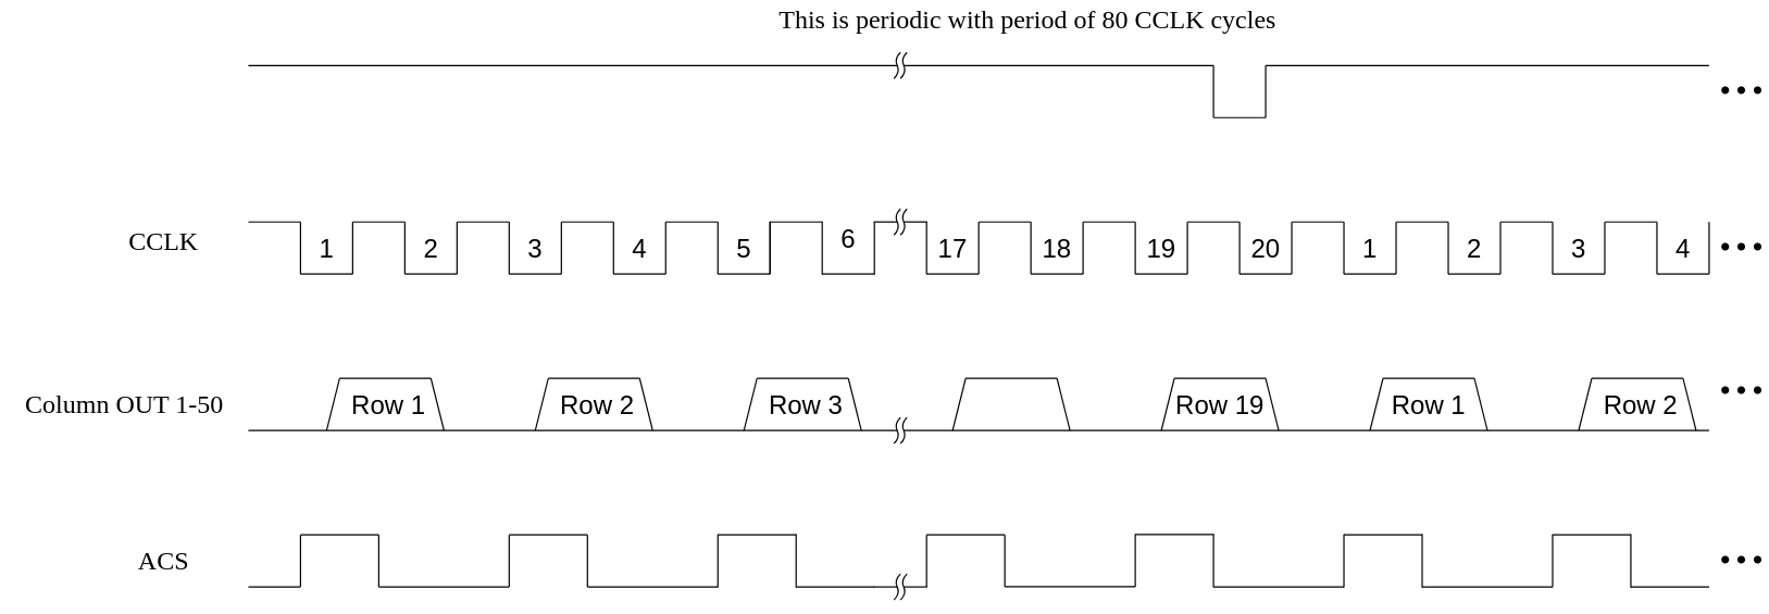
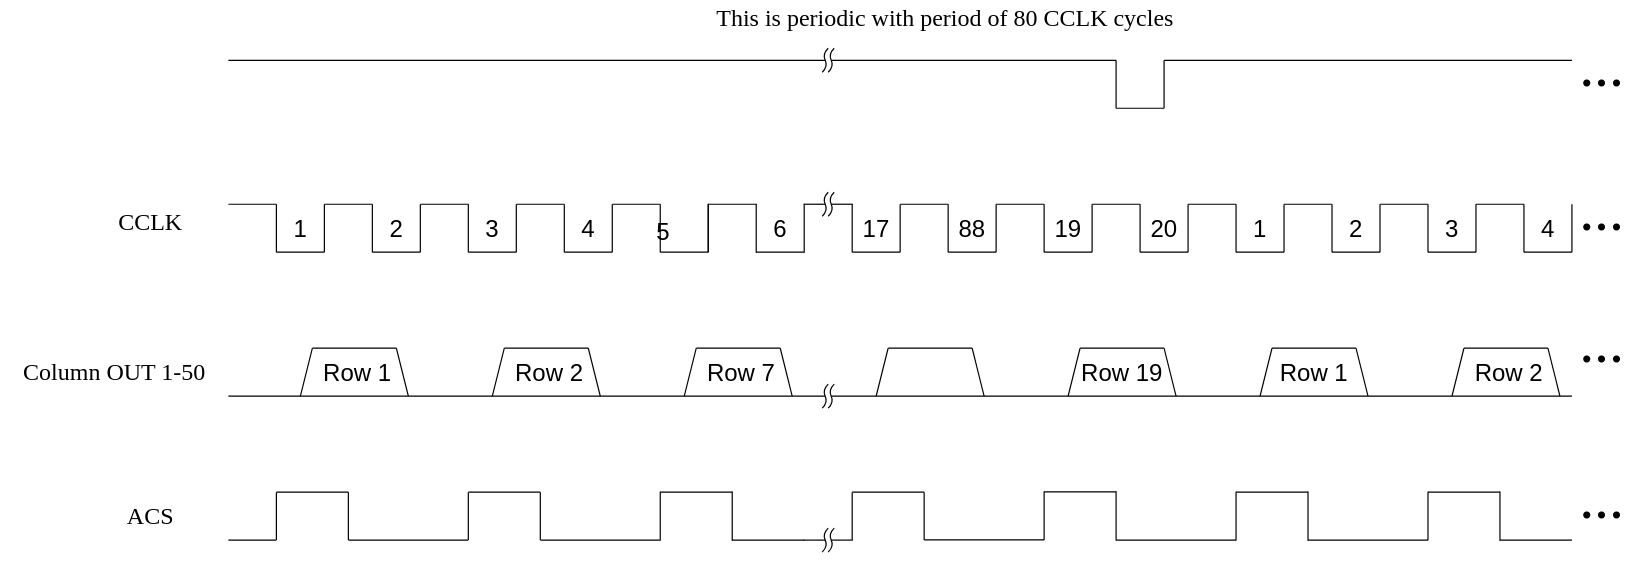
- <mxCell id="63" value="6" style="text;html=1;strokeColor=none;fillColor=none;align=center;verticalAlign=middle;whiteSpace=wrap;rounded=0;fontSize=40;connectable=0;allowArrows=0;strokeWidth=2;" vertex="1" parent="1"><mxGeometry x="1280" y="355" width="40" height="20" as="geometry" /></mxCell>
+ <mxCell id="63" value="6" style="text;html=1;strokeColor=none;fillColor=none;align=center;verticalAlign=middle;whiteSpace=wrap;rounded=0;fontSize=40;connectable=0;allowArrows=0;strokeWidth=2;" vertex="1" parent="1"><mxGeometry x="1280" y="370" width="40" height="20" as="geometry" /></mxCell>
- <mxCell id="62" value="5" style="text;html=1;strokeColor=none;fillColor=none;align=center;verticalAlign=middle;whiteSpace=wrap;rounded=0;fontSize=40;connectable=0;allowArrows=0;strokeWidth=2;" vertex="1" parent="1"><mxGeometry x="1120" y="370" width="40" height="20" as="geometry" /></mxCell>
+ <mxCell id="62" value="5" style="text;html=1;strokeColor=none;fillColor=none;align=center;verticalAlign=middle;whiteSpace=wrap;rounded=0;fontSize=40;connectable=0;allowArrows=0;strokeWidth=2;" vertex="1" parent="1"><mxGeometry x="1085" y="375" width="40" height="20" as="geometry" /></mxCell>
- <mxCell id="93" value="18" style="text;html=1;strokeColor=none;fillColor=none;align=center;verticalAlign=middle;whiteSpace=wrap;rounded=0;fontSize=40;connectable=0;allowArrows=0;strokeWidth=2;" vertex="1" parent="1"><mxGeometry x="1600" y="370" width="40" height="20" as="geometry" /></mxCell>
+ <mxCell id="93" value="88" style="text;html=1;strokeColor=none;fillColor=none;align=center;verticalAlign=middle;whiteSpace=wrap;rounded=0;fontSize=40;connectable=0;allowArrows=0;strokeWidth=2;" vertex="1" parent="1"><mxGeometry x="1600" y="370" width="40" height="20" as="geometry" /></mxCell>
- <mxCell id="81" value="Row 3" style="text;html=1;strokeColor=none;fillColor=none;align=center;verticalAlign=middle;whiteSpace=wrap;rounded=0;fontSize=40;connectable=0;allowArrows=0;strokeWidth=2;" vertex="1" parent="1"><mxGeometry x="1170" y="610" width="130" height="20" as="geometry" /></mxCell>
+ <mxCell id="81" value="Row 7" style="text;html=1;strokeColor=none;fillColor=none;align=center;verticalAlign=middle;whiteSpace=wrap;rounded=0;fontSize=40;connectable=0;allowArrows=0;strokeWidth=2;" vertex="1" parent="1"><mxGeometry x="1170" y="610" width="130" height="20" as="geometry" /></mxCell>
